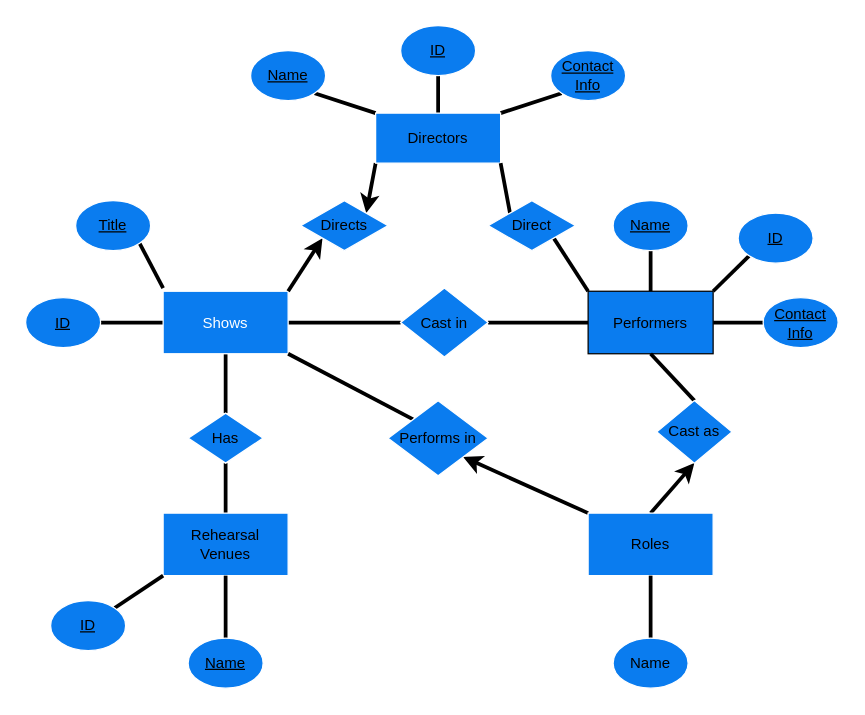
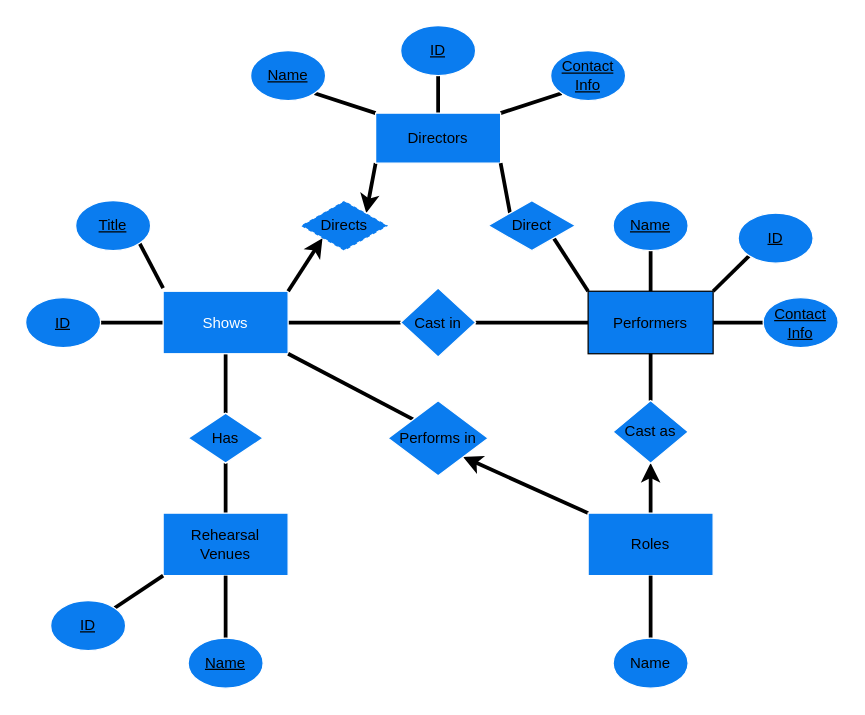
- <mxCell id="40" value="Directs" style="rhombus;whiteSpace=wrap;html=1;strokeColor=#FFFFFF;fillColor=#0A7CEF;" vertex="1" parent="1"><mxGeometry x="240" y="160" width="70" height="40" as="geometry" /></mxCell>
+ <mxCell id="40" value="Directs" style="rhombus;whiteSpace=wrap;html=1;strokeColor=#FFFFFF;fillColor=#0A7CEF;dashed=1;" vertex="1" parent="1"><mxGeometry x="240" y="160" width="70" height="40" as="geometry" /></mxCell>
- <mxCell id="20" value="Cast in" style="rhombus;whiteSpace=wrap;html=1;strokeColor=#FFFFFF;fillColor=#0A7CEF;" vertex="1" parent="1"><mxGeometry x="320" y="230" width="70" height="55" as="geometry" /></mxCell>
+ <mxCell id="20" value="Cast in" style="rhombus;whiteSpace=wrap;html=1;strokeColor=#FFFFFF;fillColor=#0A7CEF;" vertex="1" parent="1"><mxGeometry x="320" y="230" width="60" height="55" as="geometry" /></mxCell>
- <mxCell id="24" value="Cast as" style="rhombus;whiteSpace=wrap;html=1;strokeColor=#FFFFFF;fillColor=#0A7CEF;" vertex="1" parent="1"><mxGeometry x="525" y="320" width="60" height="50" as="geometry" /></mxCell>
+ <mxCell id="24" value="Cast as" style="rhombus;whiteSpace=wrap;html=1;strokeColor=#FFFFFF;fillColor=#0A7CEF;" vertex="1" parent="1"><mxGeometry x="490" y="320" width="60" height="50" as="geometry" /></mxCell>
